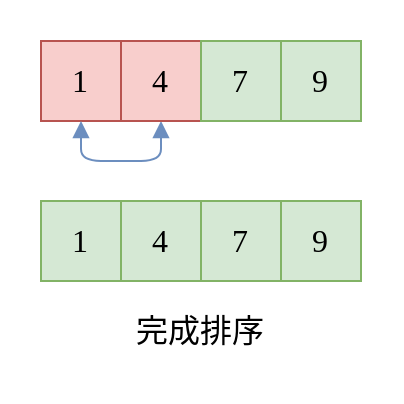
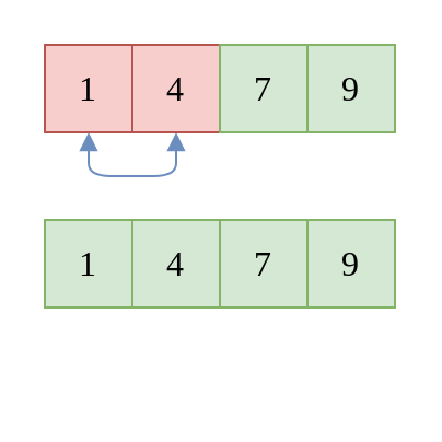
- <mxCell id="7" value="完成排序" style="text;html=1;align=center;verticalAlign=middle;whiteSpace=wrap;rounded=0;fontFamily=Ubuntu;fontSize=16;fontStyle=0;" parent="1" vertex="1"><mxGeometry x="60" y="150" width="80" height="30" as="geometry" /></mxCell>
